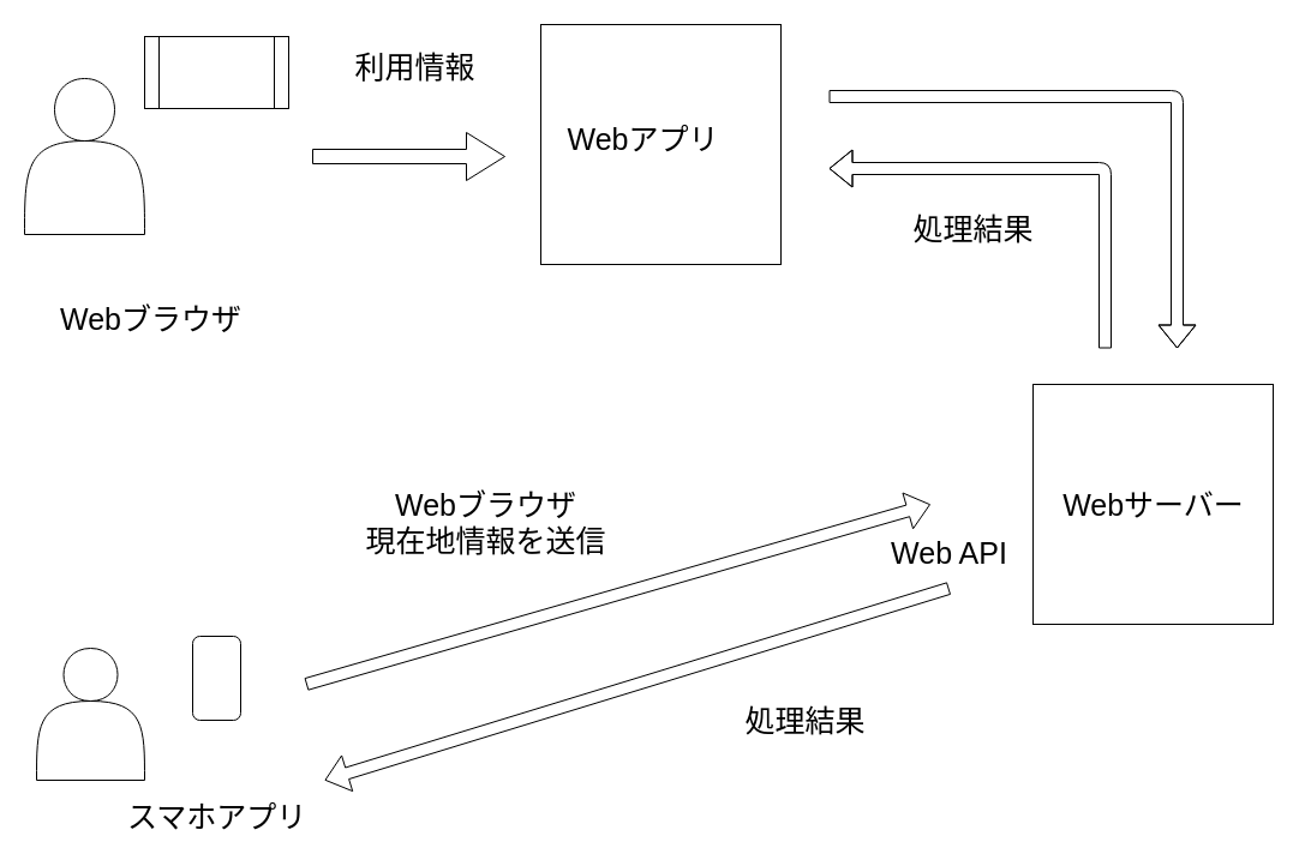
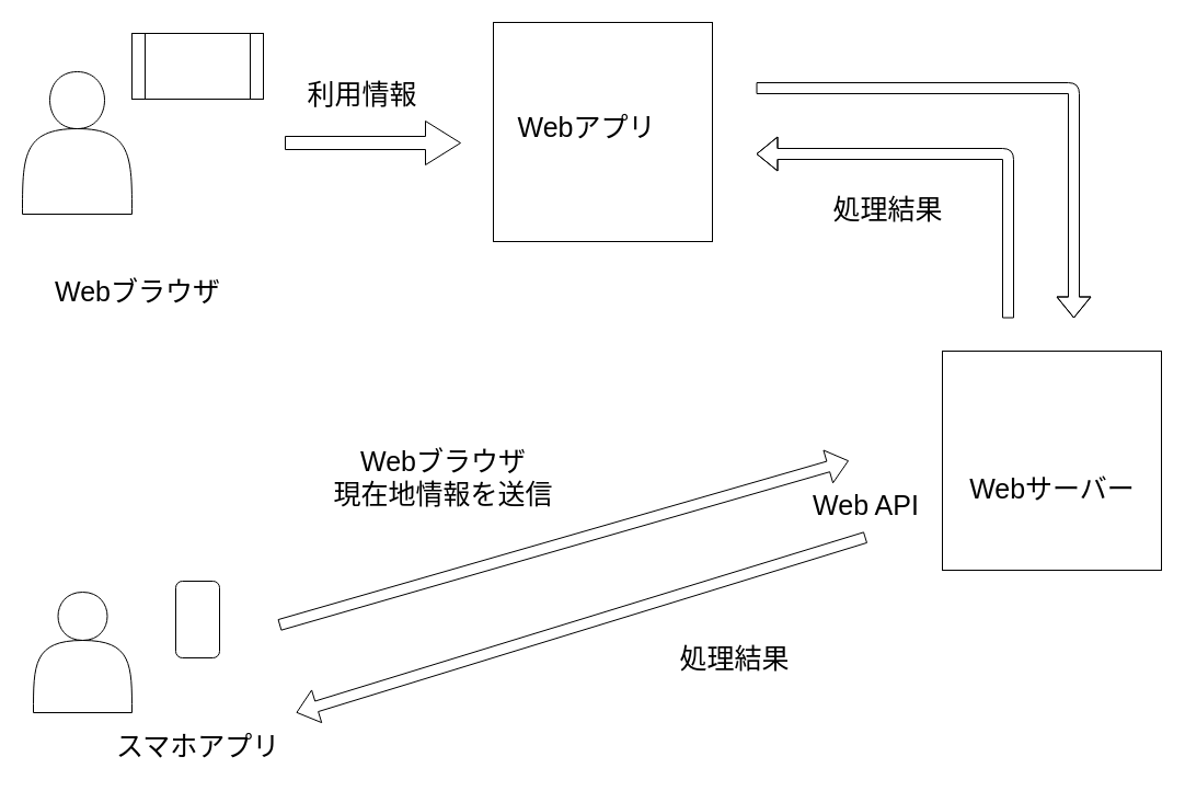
- <mxCell id="17" value="利用情報" style="text;html=1;align=center;verticalAlign=middle;resizable=0;points=[];autosize=1;strokeColor=none;fillColor=none;fontSize=25;" vertex="1" parent="1"><mxGeometry x="285" y="35" width="120" height="40" as="geometry" /></mxCell>
+ <mxCell id="17" value="利用情報" style="text;html=1;align=center;verticalAlign=middle;resizable=0;points=[];autosize=1;strokeColor=none;fillColor=none;fontSize=25;" vertex="1" parent="1"><mxGeometry x="270" y="65" width="120" height="40" as="geometry" /></mxCell>
- <mxCell id="13" value="Webサーバー" style="text;html=1;align=center;verticalAlign=middle;resizable=0;points=[];autosize=1;strokeColor=none;fillColor=none;fontSize=25;" vertex="1" parent="1"><mxGeometry x="875" y="400" width="170" height="40" as="geometry" /></mxCell>
+ <mxCell id="13" value="Webサーバー" style="text;html=1;align=center;verticalAlign=middle;resizable=0;points=[];autosize=1;strokeColor=none;fillColor=none;fontSize=25;" vertex="1" parent="1"><mxGeometry x="875" y="425" width="170" height="40" as="geometry" /></mxCell>
